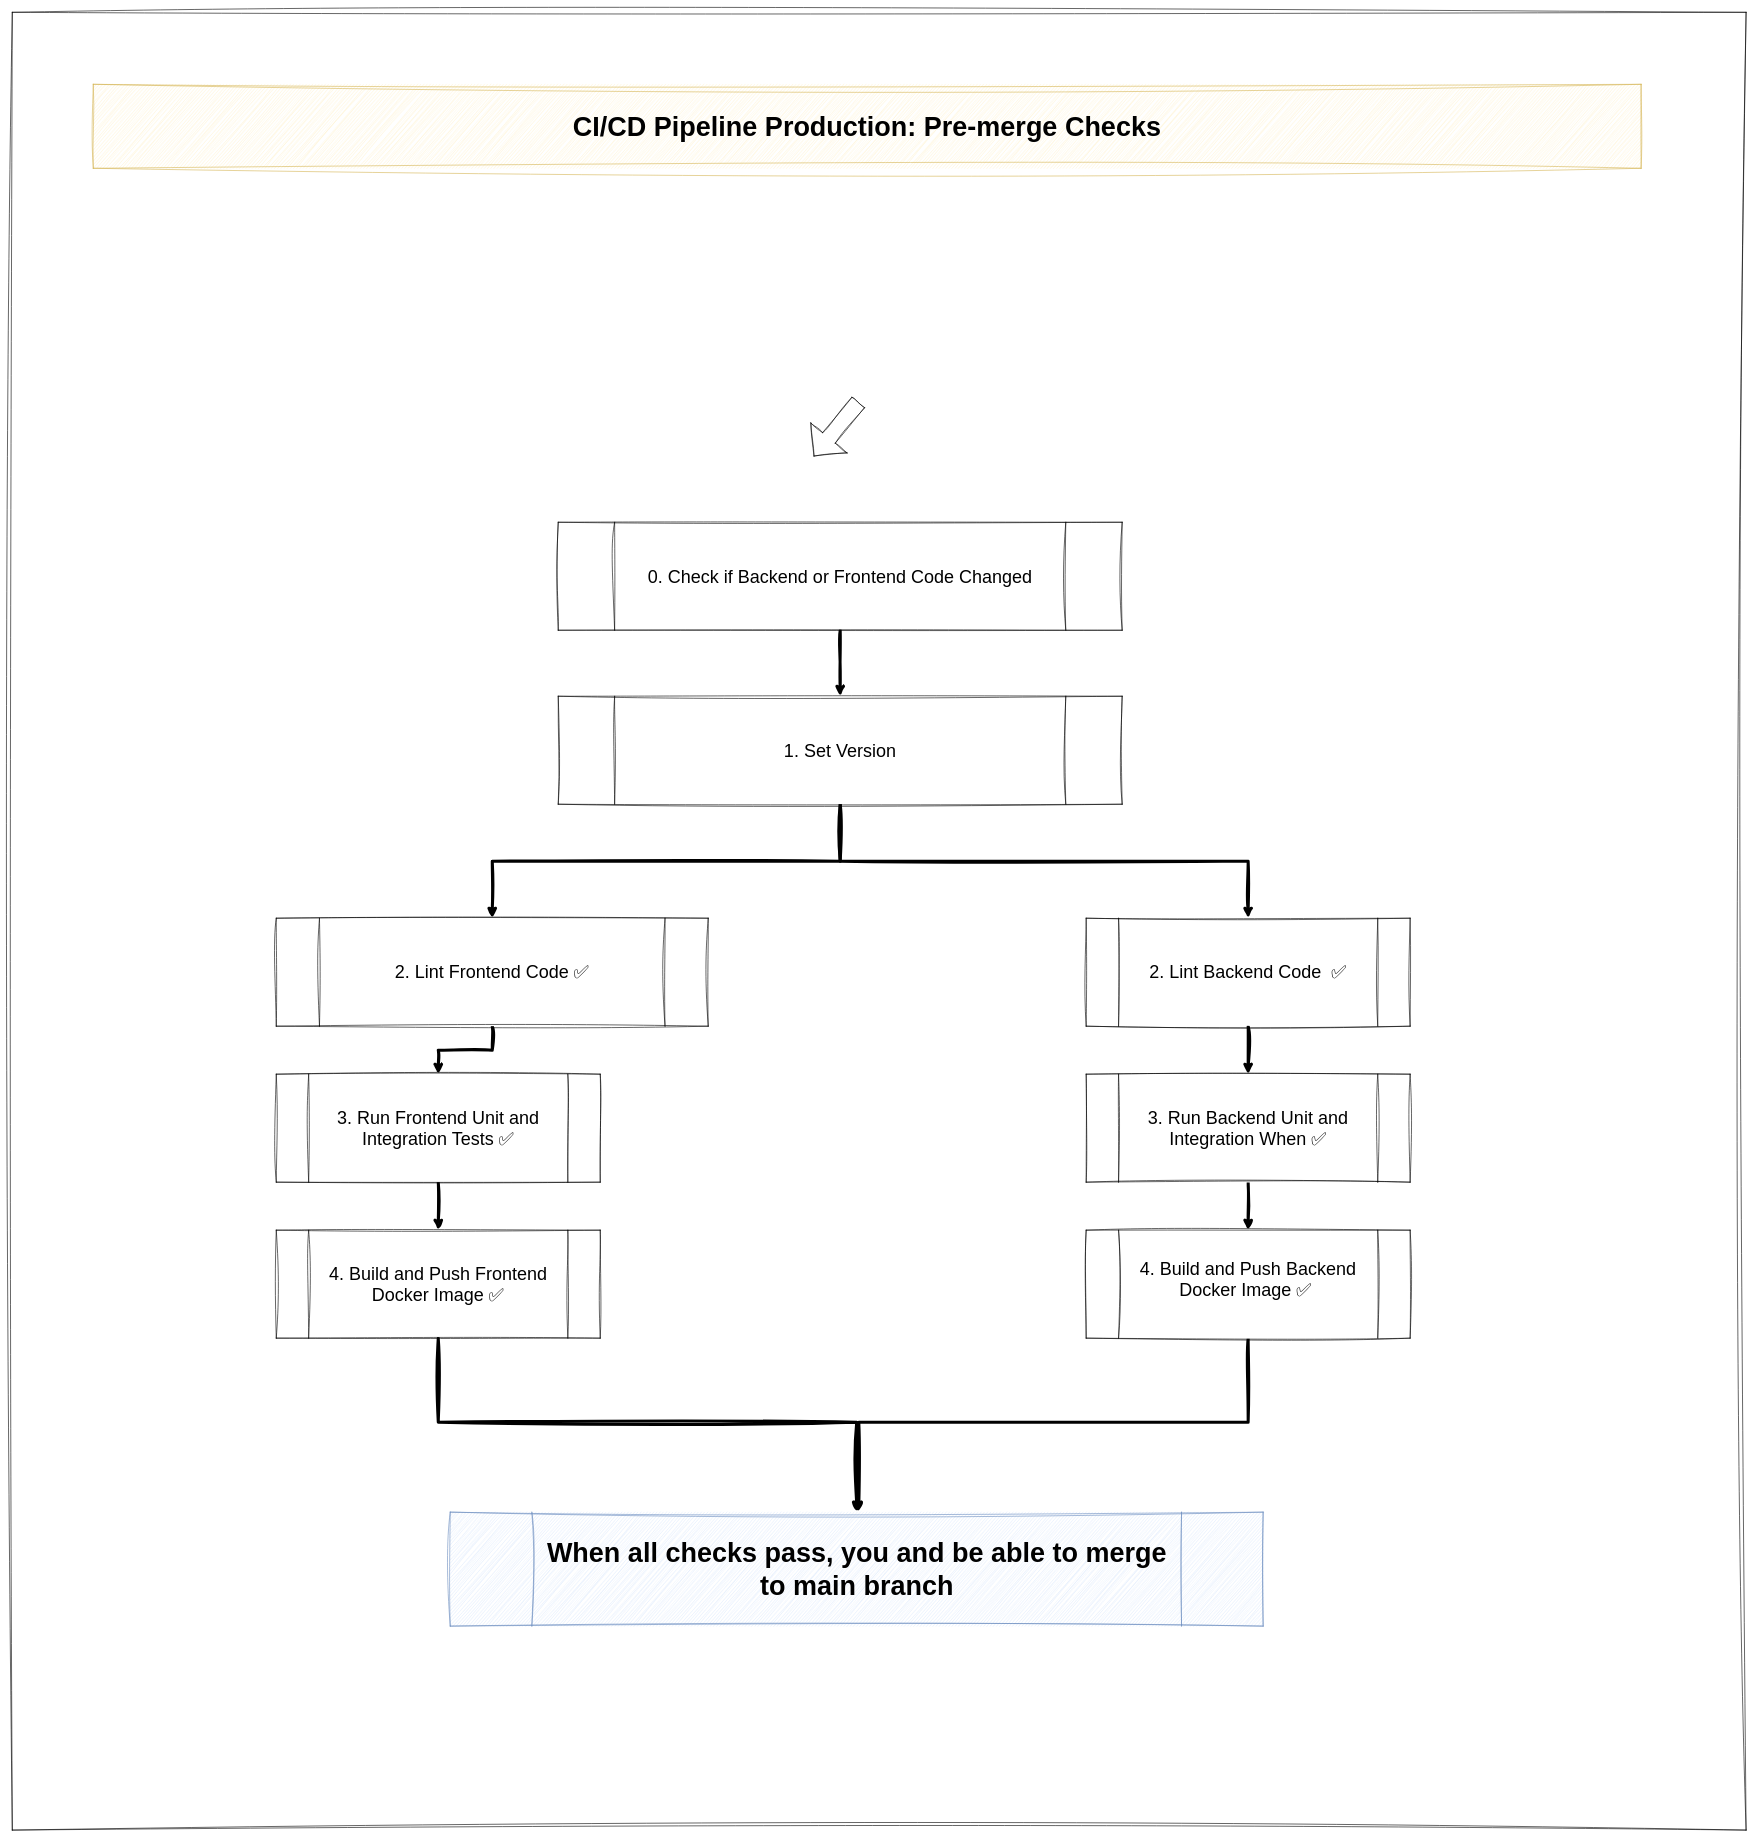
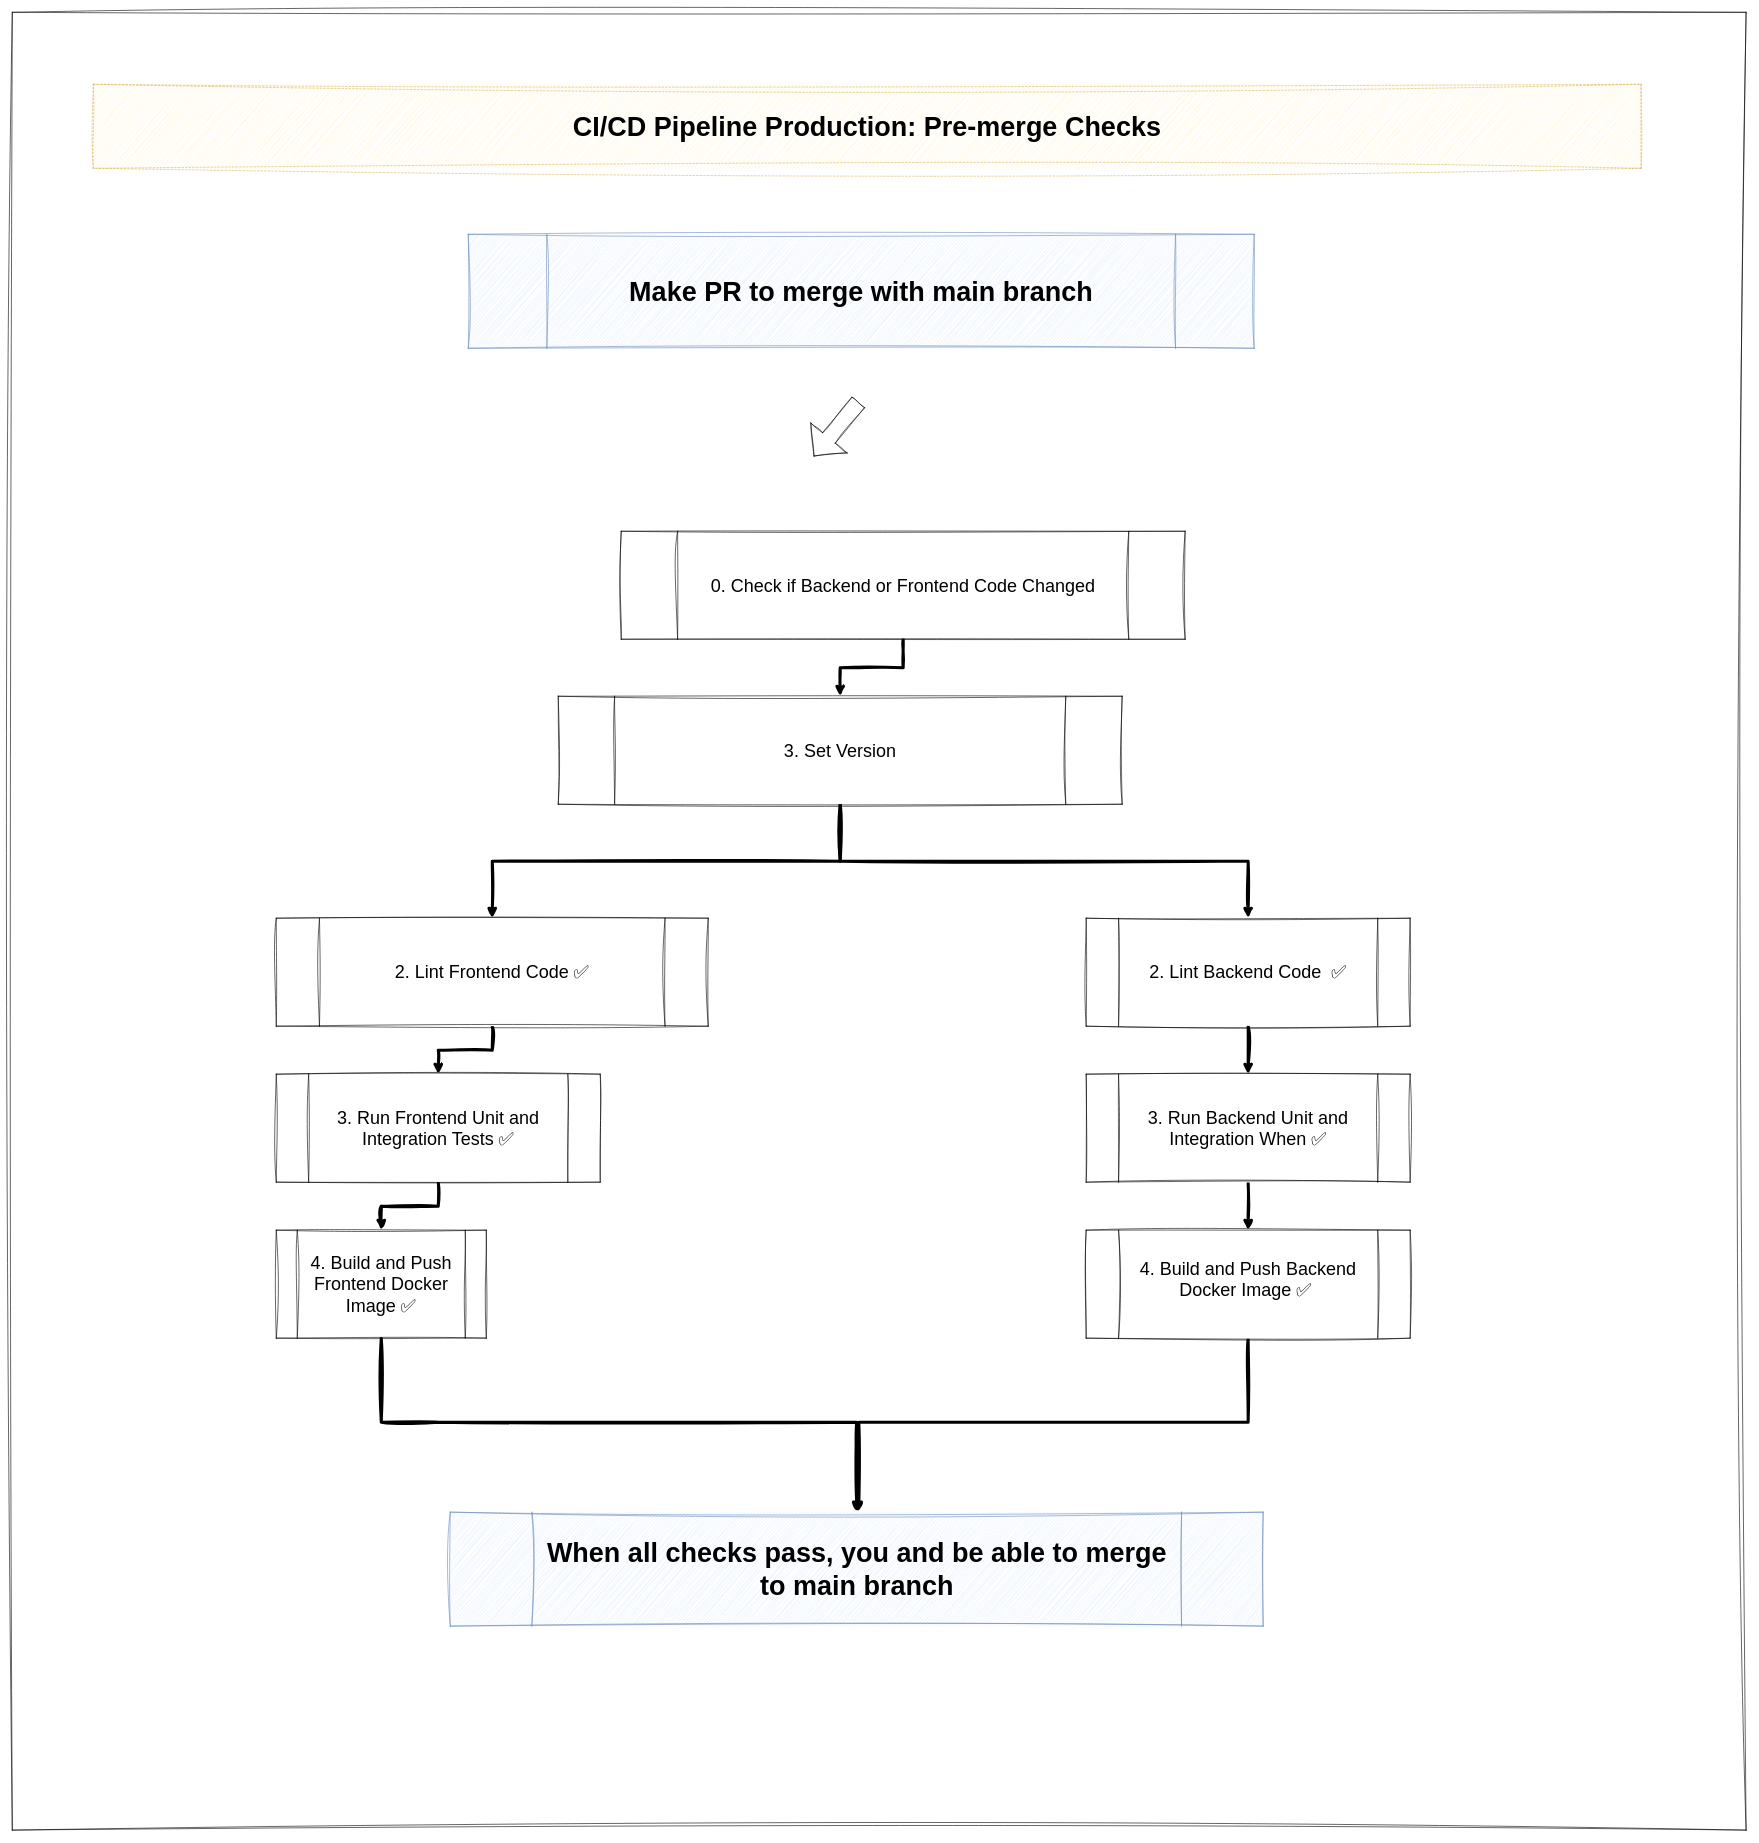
- <mxCell id="12" value="&lt;font style=&quot;font-size: 45px;&quot;&gt;&lt;b style=&quot;&quot;&gt;CI/CD Pipeline Production: Pre-merge Checks&lt;/b&gt;&lt;/font&gt;" style="rounded=0;whiteSpace=wrap;html=1;sketch=1;curveFitting=1;jiggle=2;fillColor=#fff2cc;strokeColor=#d6b656;" parent="1" vertex="1"><mxGeometry x="155" y="140" width="2580" height="140" as="geometry" /></mxCell>
+ <mxCell id="12" value="&lt;font style=&quot;font-size: 45px;&quot;&gt;&lt;b style=&quot;&quot;&gt;CI/CD Pipeline Production: Pre-merge Checks&lt;/b&gt;&lt;/font&gt;" style="rounded=0;whiteSpace=wrap;html=1;sketch=1;curveFitting=1;jiggle=2;fillColor=#fff2cc;strokeColor=#d6b656;dashed=1;" parent="1" vertex="1"><mxGeometry x="155" y="140" width="2580" height="140" as="geometry" /></mxCell>
+ <mxCell id="3" value="&lt;font style=&quot;font-size: 45px;&quot;&gt;&lt;b style=&quot;&quot;&gt;Make PR to merge with main branch&lt;/b&gt;&lt;/font&gt;" style="shape=process;whiteSpace=wrap;html=1;backgroundOutline=1;sketch=1;curveFitting=1;jiggle=2;fillColor=#dae8fc;strokeColor=#6c8ebf;" parent="1" vertex="1"><mxGeometry x="780" y="390" width="1310" height="190" as="geometry" /></mxCell>
- <mxCell id="5" value="&lt;font style=&quot;&quot;&gt;&lt;span style=&quot;font-size: 30px;&quot;&gt;0. Check if Backend or Frontend Code Changed&lt;/span&gt;&lt;br&gt;&lt;/font&gt;" style="shape=process;whiteSpace=wrap;html=1;backgroundOutline=1;sketch=1;curveFitting=1;jiggle=2;" parent="1" vertex="1"><mxGeometry x="930" y="870" width="940" height="180" as="geometry" /></mxCell>
+ <mxCell id="5" value="&lt;font style=&quot;&quot;&gt;&lt;span style=&quot;font-size: 30px;&quot;&gt;0. Check if Backend or Frontend Code Changed&lt;/span&gt;&lt;br&gt;&lt;/font&gt;" style="shape=process;whiteSpace=wrap;html=1;backgroundOutline=1;sketch=1;curveFitting=1;jiggle=2;" parent="1" vertex="1"><mxGeometry x="1035" y="885" width="940" height="180" as="geometry" /></mxCell>
- <mxCell id="19" value="&lt;font style=&quot;&quot;&gt;&lt;span style=&quot;font-size: 30px;&quot;&gt;1.&amp;nbsp;Set Version&lt;/span&gt;&lt;br&gt;&lt;/font&gt;" style="shape=process;whiteSpace=wrap;html=1;backgroundOutline=1;sketch=1;curveFitting=1;jiggle=2;" parent="1" vertex="1"><mxGeometry x="930" y="1160" width="940" height="180" as="geometry" /></mxCell>
+ <mxCell id="19" value="&lt;font style=&quot;&quot;&gt;&lt;span style=&quot;font-size: 30px;&quot;&gt;3.&amp;nbsp;Set Version&lt;/span&gt;&lt;br&gt;&lt;/font&gt;" style="shape=process;whiteSpace=wrap;html=1;backgroundOutline=1;sketch=1;curveFitting=1;jiggle=2;" parent="1" vertex="1"><mxGeometry x="930" y="1160" width="940" height="180" as="geometry" /></mxCell>
- <mxCell id="16" value="&lt;font style=&quot;font-size: 30px;&quot;&gt;4.&amp;nbsp;Build and Push Frontend Docker Image&lt;/font&gt;&lt;font style=&quot;font-size: 30px;&quot;&gt;&amp;nbsp;&lt;/font&gt;&lt;font style=&quot;font-size: 30px;&quot;&gt;✅&lt;/font&gt;" style="shape=process;whiteSpace=wrap;html=1;backgroundOutline=1;sketch=1;curveFitting=1;jiggle=2;" parent="1" vertex="1"><mxGeometry x="460" y="2050" width="540" height="180" as="geometry" /></mxCell>
+ <mxCell id="16" value="&lt;font style=&quot;font-size: 30px;&quot;&gt;4.&amp;nbsp;Build and Push Frontend Docker Image&lt;/font&gt;&lt;font style=&quot;font-size: 30px;&quot;&gt;&amp;nbsp;&lt;/font&gt;&lt;font style=&quot;font-size: 30px;&quot;&gt;✅&lt;/font&gt;" style="shape=process;whiteSpace=wrap;html=1;backgroundOutline=1;sketch=1;curveFitting=1;jiggle=2;" parent="1" vertex="1"><mxGeometry x="460" y="2050" width="350" height="180" as="geometry" /></mxCell>
